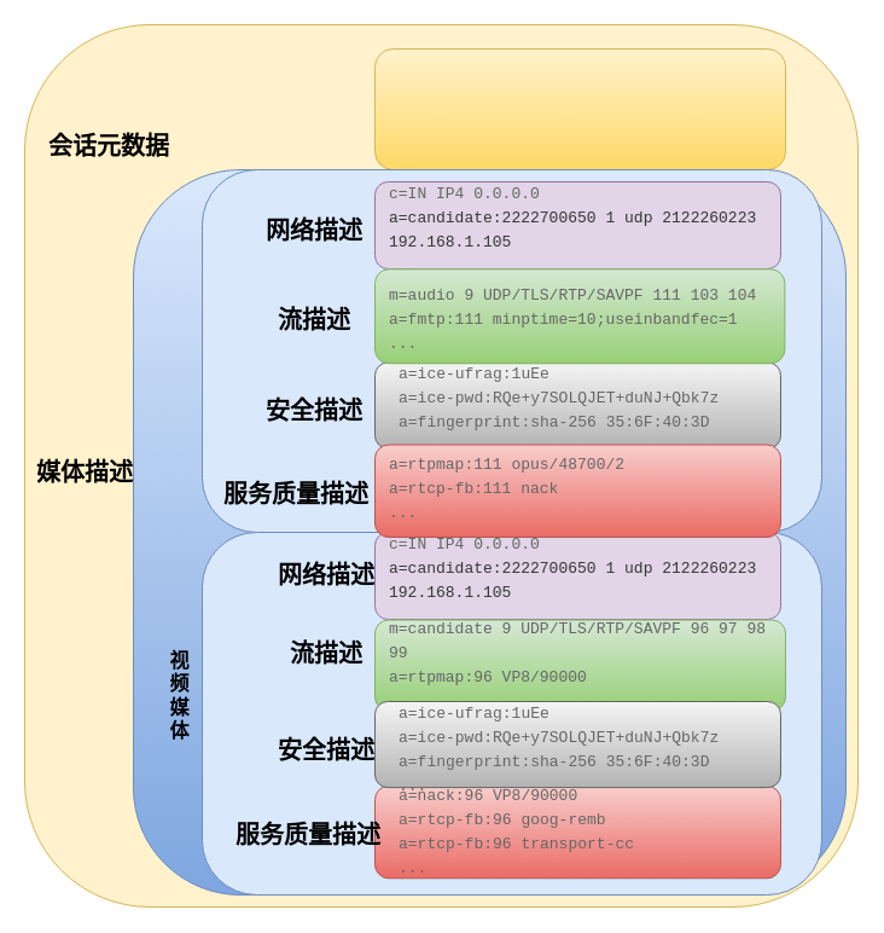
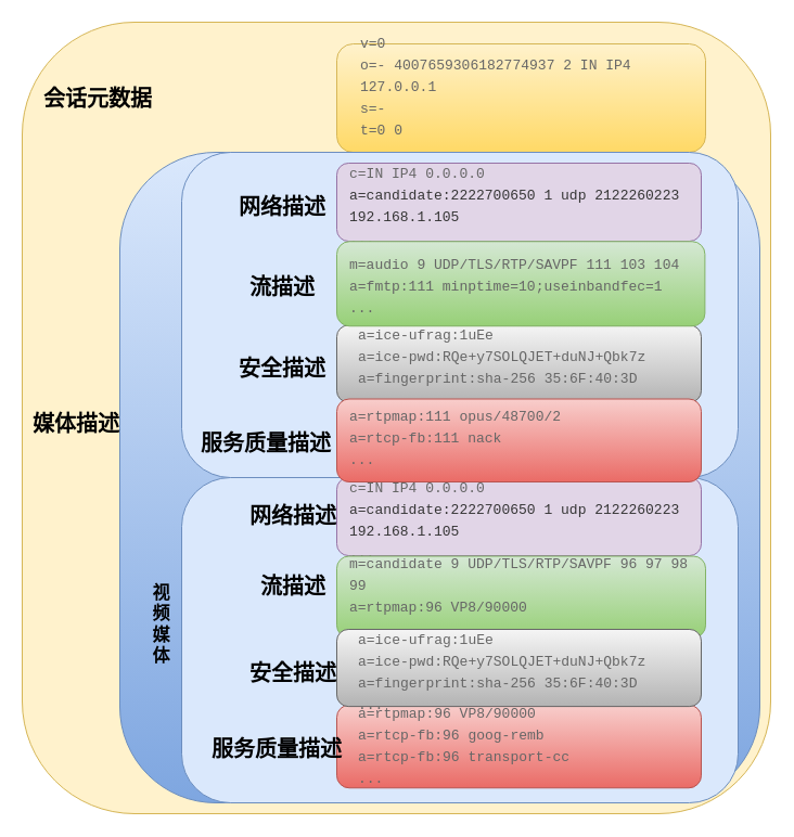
+ <mxCell id="7" value="&lt;table class=&quot;hljs-ln&quot; style=&quot;border-collapse: collapse; border-spacing: 0px; margin-bottom: 0px; color: rgb(53, 53, 53); font-family: consolas, &amp;quot;liberation mono&amp;quot;, menlo, monospace, courier;&quot;&gt;&lt;tbody style=&quot;box-sizing: border-box&quot;&gt;&lt;tr style=&quot;box-sizing: border-box&quot;&gt;&lt;td class=&quot;hljs-ln-code&quot; style=&quot;margin: 0px ; padding: 0px 10px ; box-sizing: border-box ; border: 0px ; font-family: , &amp;quot;consolas&amp;quot; , &amp;quot;liberation mono&amp;quot; , &amp;quot;menlo&amp;quot; , &amp;quot;courier&amp;quot; , monospace ; font-size: 13px ; line-height: 20px ; vertical-align: top ; position: relative ; overflow: visible ; color: rgb(102 , 102 , 102) ; overflow-wrap: normal&quot;&gt;&lt;div class=&quot;hljs-ln-line&quot;&gt;v=0&lt;/div&gt;&lt;div class=&quot;hljs-ln-line&quot;&gt;&lt;span style=&quot;font-family: , &amp;quot;consolas&amp;quot; , &amp;quot;liberation mono&amp;quot; , &amp;quot;menlo&amp;quot; , &amp;quot;courier&amp;quot; , monospace&quot;&gt;o=- 4007659306182774937 2 IN IP4 127.0.0.1&lt;/span&gt;&lt;br&gt;&lt;/div&gt;&lt;div class=&quot;hljs-ln-line&quot;&gt;&lt;span style=&quot;font-family: , &amp;quot;consolas&amp;quot; , &amp;quot;liberation mono&amp;quot; , &amp;quot;menlo&amp;quot; , &amp;quot;courier&amp;quot; , monospace&quot;&gt;s=-&lt;/span&gt;&lt;span style=&quot;font-family: , &amp;quot;consolas&amp;quot; , &amp;quot;liberation mono&amp;quot; , &amp;quot;menlo&amp;quot; , &amp;quot;courier&amp;quot; , monospace&quot;&gt;&lt;br&gt;&lt;/span&gt;&lt;/div&gt;&lt;div class=&quot;hljs-ln-line&quot;&gt;&lt;span style=&quot;font-family: , &amp;quot;consolas&amp;quot; , &amp;quot;liberation mono&amp;quot; , &amp;quot;menlo&amp;quot; , &amp;quot;courier&amp;quot; , monospace&quot;&gt;t=0 0&lt;/span&gt;&lt;span style=&quot;font-family: , &amp;quot;consolas&amp;quot; , &amp;quot;liberation mono&amp;quot; , &amp;quot;menlo&amp;quot; , &amp;quot;courier&amp;quot; , monospace&quot;&gt;&lt;br&gt;&lt;/span&gt;&lt;/div&gt;&lt;div class=&quot;hljs-ln-line&quot;&gt;&lt;span style=&quot;font-family: , &amp;quot;consolas&amp;quot; , &amp;quot;liberation mono&amp;quot; , &amp;quot;menlo&amp;quot; , &amp;quot;courier&amp;quot; , monospace&quot;&gt;...&lt;/span&gt;&lt;span style=&quot;font-family: , &amp;quot;consolas&amp;quot; , &amp;quot;liberation mono&amp;quot; , &amp;quot;menlo&amp;quot; , &amp;quot;courier&amp;quot; , monospace&quot;&gt;&lt;br&gt;&lt;/span&gt;&lt;/div&gt;&lt;/td&gt;&lt;/tr&gt;&lt;/tbody&gt;&lt;/table&gt;" style="text;html=1;align=left;verticalAlign=middle;whiteSpace=wrap;rounded=0;strokeColor=#000000;opacity=0;labelBackgroundColor=none;" parent="5" vertex="1"><mxGeometry x="10" width="330" height="100" as="geometry" /></mxCell>
- <mxCell id="4" value="&lt;span style=&quot;font-size: 20px&quot;&gt;&lt;b&gt;会话元数据&lt;/b&gt;&lt;/span&gt;" style="text;html=1;strokeColor=none;fillColor=none;align=center;verticalAlign=middle;whiteSpace=wrap;rounded=0;" parent="1" vertex="1"><mxGeometry x="30" y="110" width="120" height="20" as="geometry" /></mxCell>
+ <mxCell id="4" value="&lt;span style=&quot;font-size: 20px&quot;&gt;&lt;b&gt;会话元数据&lt;/b&gt;&lt;/span&gt;" style="text;html=1;strokeColor=none;fillColor=none;align=center;verticalAlign=middle;whiteSpace=wrap;rounded=0;" parent="1" vertex="1"><mxGeometry x="30" y="80" width="120" height="20" as="geometry" /></mxCell>
- <mxCell id="35" value="&lt;table class=&quot;hljs-ln&quot; style=&quot;border-collapse: collapse ; border-spacing: 0px ; margin-bottom: 0px ; color: rgb(53 , 53 , 53) ; font-family: &amp;#34;consolas&amp;#34; , &amp;#34;liberation mono&amp;#34; , &amp;#34;menlo&amp;#34; , monospace , &amp;#34;courier&amp;#34; ; font-size: 13px&quot;&gt;&lt;tbody style=&quot;box-sizing: border-box&quot;&gt;&lt;tr style=&quot;box-sizing: border-box&quot;&gt;&lt;td class=&quot;hljs-ln-code&quot; style=&quot;margin: 0px ; padding: 0px 10px ; box-sizing: border-box ; border: 0px ; line-height: 20px ; vertical-align: top ; position: relative ; overflow: visible ; color: rgb(102 , 102 , 102) ; overflow-wrap: normal&quot;&gt;&lt;div class=&quot;hljs-ln-line&quot;&gt;&lt;div class=&quot;hljs-ln-line&quot;&gt;&lt;span&gt;a=nack:96 VP8/90000&lt;/span&gt;&lt;br&gt;&lt;/div&gt;&lt;div class=&quot;hljs-ln-line&quot;&gt;a=rtcp-fb:96 goog-remb&amp;nbsp;&lt;/div&gt;&lt;div class=&quot;hljs-ln-line&quot;&gt;a=rtcp-fb:96 transport-cc&amp;nbsp;&lt;/div&gt;&lt;/div&gt;&lt;div class=&quot;hljs-ln-line&quot;&gt;&lt;font style=&quot;font-size: 13px&quot;&gt;...&lt;br&gt;&lt;/font&gt;&lt;/div&gt;&lt;/td&gt;&lt;/tr&gt;&lt;/tbody&gt;&lt;/table&gt;" style="text;html=1;strokeColor=none;align=left;verticalAlign=middle;whiteSpace=wrap;rounded=0;fillColor=#ffffff;opacity=0;labelBackgroundColor=none;" parent="33" vertex="1"><mxGeometry x="8" width="320" height="85" as="geometry" /></mxCell>
+ <mxCell id="35" value="&lt;table class=&quot;hljs-ln&quot; style=&quot;border-collapse: collapse ; border-spacing: 0px ; margin-bottom: 0px ; color: rgb(53 , 53 , 53) ; font-family: &amp;#34;consolas&amp;#34; , &amp;#34;liberation mono&amp;#34; , &amp;#34;menlo&amp;#34; , monospace , &amp;#34;courier&amp;#34; ; font-size: 13px&quot;&gt;&lt;tbody style=&quot;box-sizing: border-box&quot;&gt;&lt;tr style=&quot;box-sizing: border-box&quot;&gt;&lt;td class=&quot;hljs-ln-code&quot; style=&quot;margin: 0px ; padding: 0px 10px ; box-sizing: border-box ; border: 0px ; line-height: 20px ; vertical-align: top ; position: relative ; overflow: visible ; color: rgb(102 , 102 , 102) ; overflow-wrap: normal&quot;&gt;&lt;div class=&quot;hljs-ln-line&quot;&gt;&lt;div class=&quot;hljs-ln-line&quot;&gt;&lt;span&gt;a=rtpmap:96 VP8/90000&lt;/span&gt;&lt;br&gt;&lt;/div&gt;&lt;div class=&quot;hljs-ln-line&quot;&gt;a=rtcp-fb:96 goog-remb&amp;nbsp;&lt;/div&gt;&lt;div class=&quot;hljs-ln-line&quot;&gt;a=rtcp-fb:96 transport-cc&amp;nbsp;&lt;/div&gt;&lt;/div&gt;&lt;div class=&quot;hljs-ln-line&quot;&gt;&lt;font style=&quot;font-size: 13px&quot;&gt;...&lt;br&gt;&lt;/font&gt;&lt;/div&gt;&lt;/td&gt;&lt;/tr&gt;&lt;/tbody&gt;&lt;/table&gt;" style="text;html=1;strokeColor=none;align=left;verticalAlign=middle;whiteSpace=wrap;rounded=0;fillColor=#ffffff;opacity=0;labelBackgroundColor=none;" parent="33" vertex="1"><mxGeometry x="8" width="320" height="85" as="geometry" /></mxCell>
